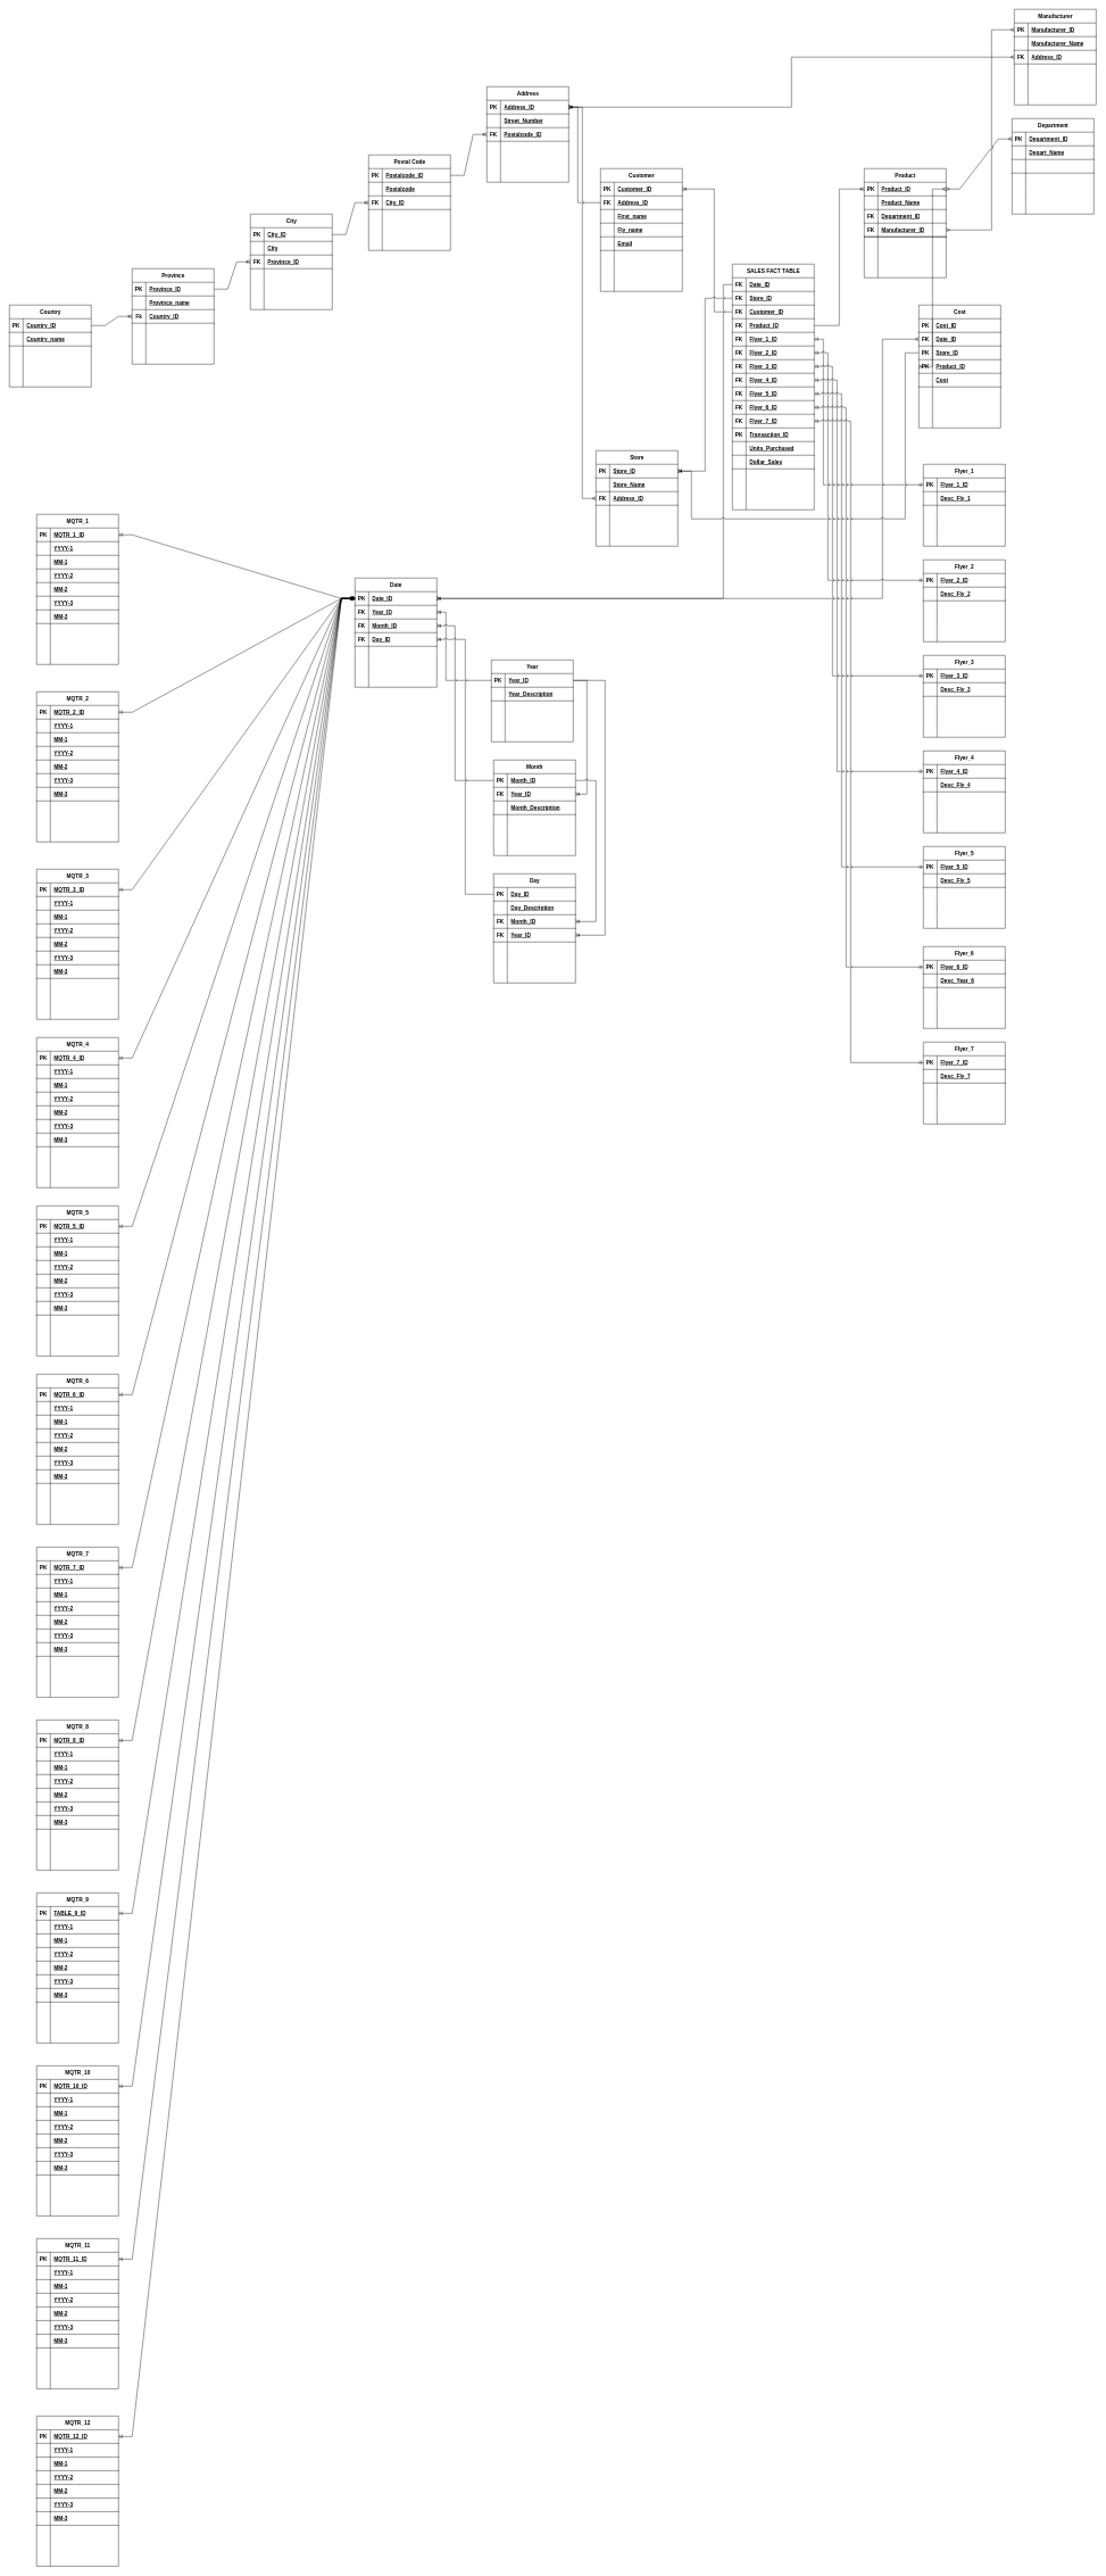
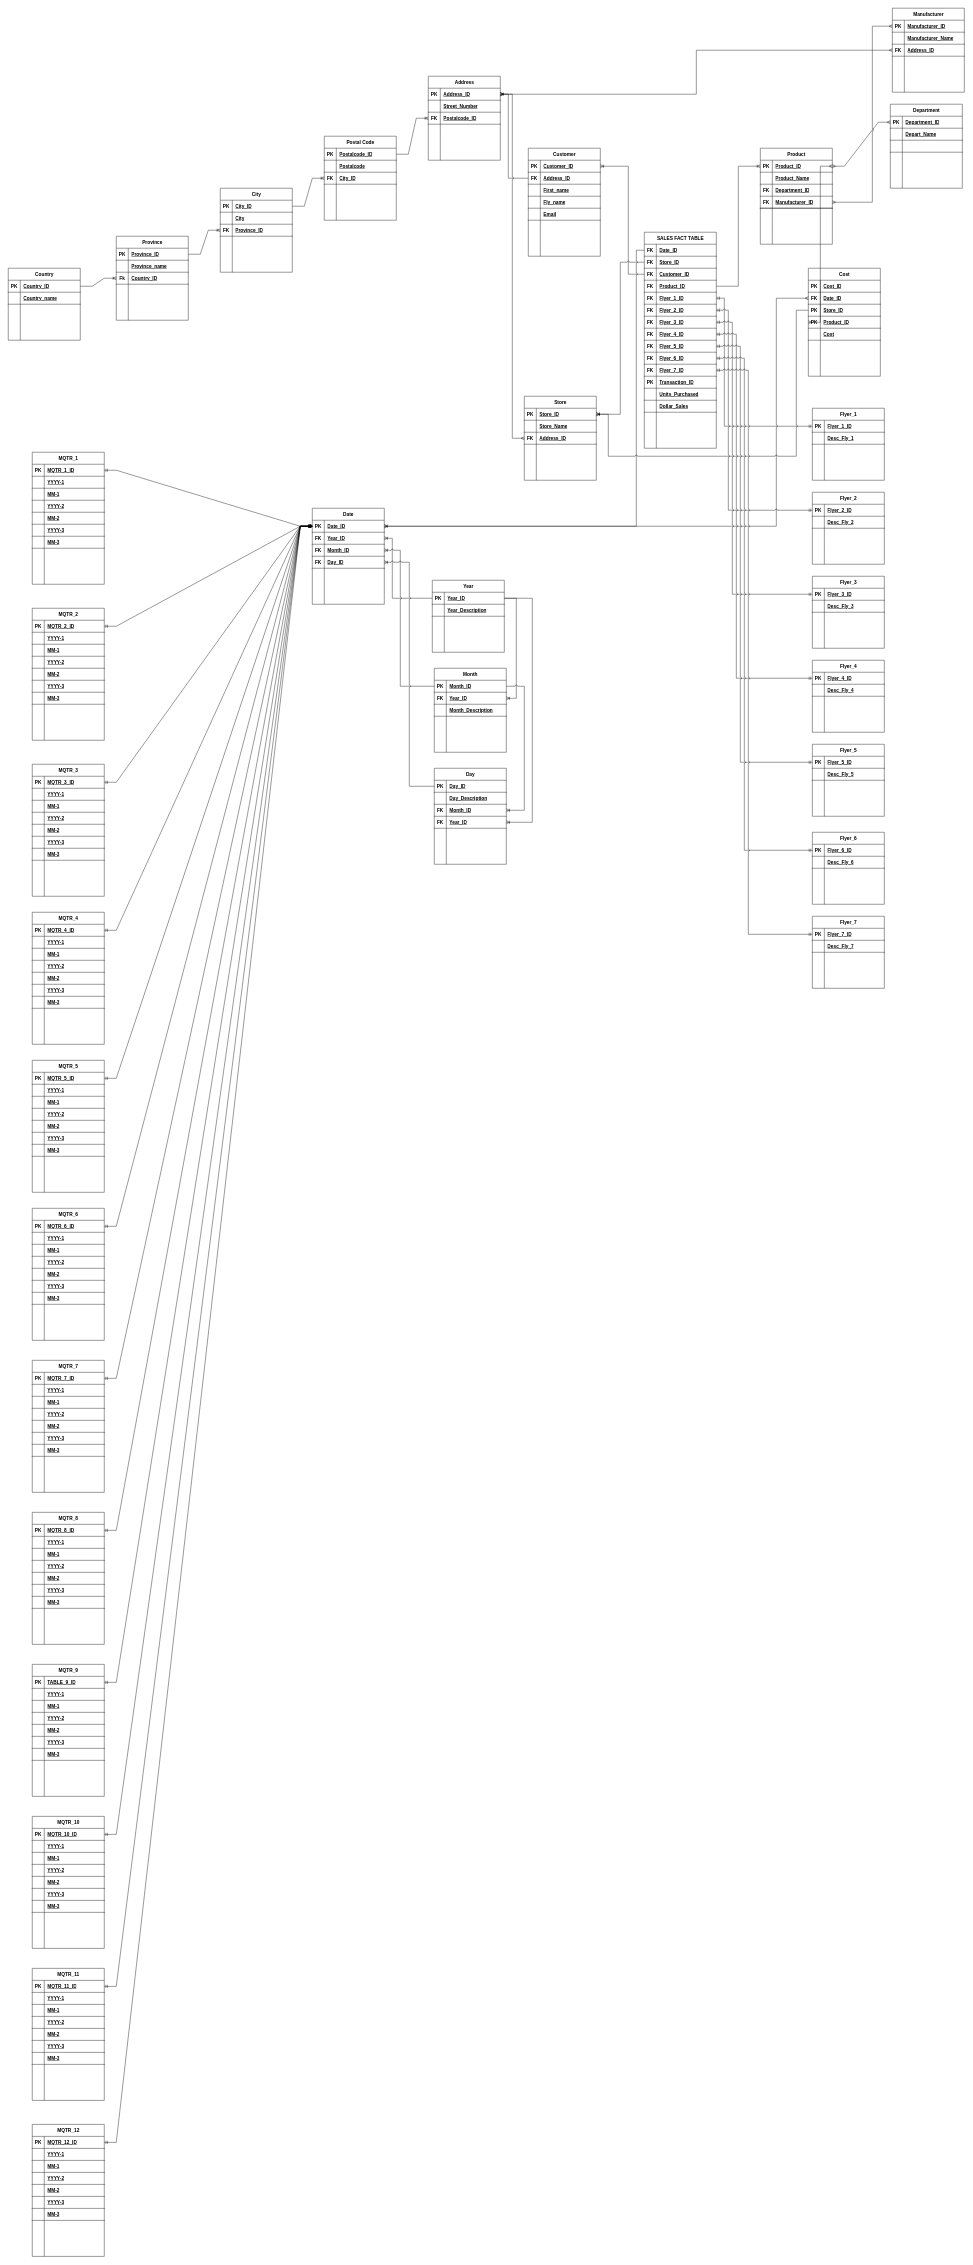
- <mxCell id="791" value="Desc_Year_6" style="shape=partialRectangle;connectable=0;fillColor=none;top=0;left=0;bottom=0;right=0;align=left;spacingLeft=6;fontStyle=5;overflow=hidden;whiteSpace=wrap;html=1;" parent="789" vertex="1"><mxGeometry x="30" width="150" height="30" as="geometry"><mxRectangle width="150" height="30" as="alternateBounds" /></mxGeometry></mxCell>
+ <mxCell id="791" value="Desc_Fly_6" style="shape=partialRectangle;connectable=0;fillColor=none;top=0;left=0;bottom=0;right=0;align=left;spacingLeft=6;fontStyle=5;overflow=hidden;whiteSpace=wrap;html=1;" parent="789" vertex="1"><mxGeometry x="30" width="150" height="30" as="geometry"><mxRectangle width="150" height="30" as="alternateBounds" /></mxGeometry></mxCell>
